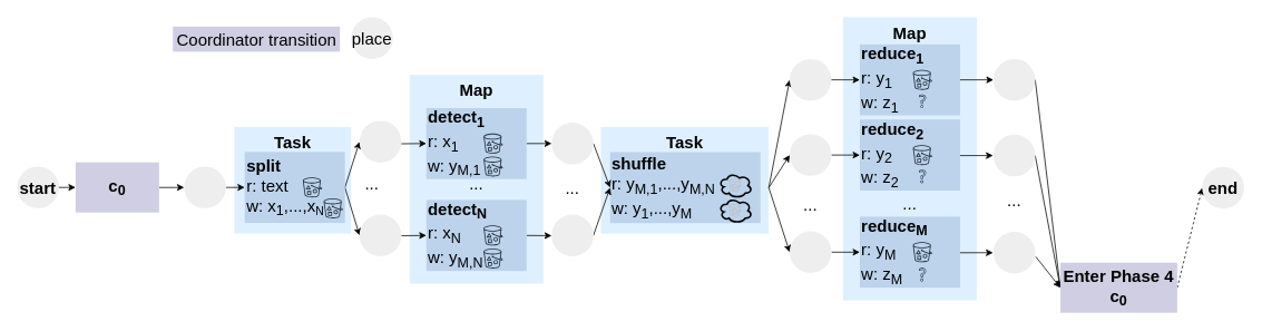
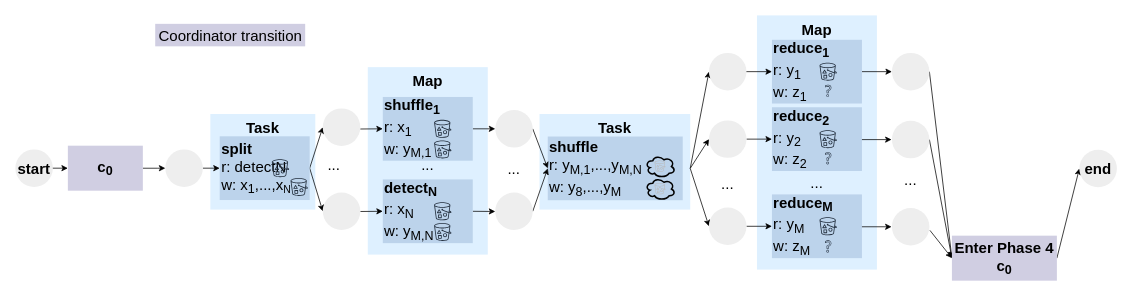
- <mxCell id="77" value="&lt;span style=&quot;font-weight: normal&quot;&gt;place&lt;/span&gt;" style="ellipse;whiteSpace=wrap;html=1;aspect=fixed;fontSize=20;fontStyle=1;fillColor=#eeeeee;strokeColor=none;" parent="1" vertex="1"><mxGeometry x="420" y="20" width="50" height="50" as="geometry" /></mxCell>
- <mxCell id="16" value="&lt;b&gt;detect&lt;sub&gt;1&lt;/sub&gt;&lt;br&gt;&lt;/b&gt;r: x&lt;sub&gt;1&lt;/sub&gt;&lt;br&gt;w: y&lt;sub&gt;M,1&lt;/sub&gt;" style="rounded=0;whiteSpace=wrap;html=1;fontSize=20;align=left;fillColor=#BCD3EB;strokeColor=none;" parent="1" vertex="1"><mxGeometry x="510" y="128.75" width="120" height="85" as="geometry" /></mxCell>
+ <mxCell id="16" value="&lt;b&gt;shuffle&lt;sub&gt;1&lt;/sub&gt;&lt;br&gt;&lt;/b&gt;r: x&lt;sub&gt;1&lt;/sub&gt;&lt;br&gt;w: y&lt;sub&gt;M,1&lt;/sub&gt;" style="rounded=0;whiteSpace=wrap;html=1;fontSize=20;align=left;fillColor=#BCD3EB;strokeColor=none;" parent="1" vertex="1"><mxGeometry x="510" y="128.75" width="120" height="85" as="geometry" /></mxCell>
- <mxCell id="11" value="&lt;b&gt;split&lt;br&gt;&lt;/b&gt;r: text&lt;br&gt;w: x&lt;sub&gt;1&lt;/sub&gt;,...,x&lt;span style=&quot;font-size: 16.667px&quot;&gt;&lt;sub&gt;N&lt;/sub&gt;&lt;/span&gt;" style="rounded=0;whiteSpace=wrap;html=1;fontSize=20;align=left;fillColor=#BCD3EB;strokeColor=none;" parent="1" vertex="1"><mxGeometry x="292.5" y="181.25" width="120" height="85" as="geometry" /></mxCell>
+ <mxCell id="11" value="&lt;b&gt;split&lt;br&gt;&lt;/b&gt;r: detectN&lt;br&gt;w: x&lt;sub&gt;1&lt;/sub&gt;,...,x&lt;span style=&quot;font-size: 16.667px&quot;&gt;&lt;sub&gt;N&lt;/sub&gt;&lt;/span&gt;" style="rounded=0;whiteSpace=wrap;html=1;fontSize=20;align=left;fillColor=#BCD3EB;strokeColor=none;" parent="1" vertex="1"><mxGeometry x="292.5" y="181.25" width="120" height="85" as="geometry" /></mxCell>
- <mxCell id="23" value="&lt;b&gt;shuffle&lt;br&gt;&lt;/b&gt;r: y&lt;sub&gt;M,1&lt;/sub&gt;,...,y&lt;sub&gt;M,N&lt;/sub&gt;&lt;br&gt;w: y&lt;sub&gt;1&lt;/sub&gt;,...,y&lt;sub&gt;M&lt;/sub&gt;" style="rounded=0;whiteSpace=wrap;html=1;fontSize=20;align=left;fillColor=#BCD3EB;strokeColor=none;" parent="1" vertex="1"><mxGeometry x="730" y="181.5" width="180" height="85" as="geometry" /></mxCell>
+ <mxCell id="23" value="&lt;b&gt;shuffle&lt;br&gt;&lt;/b&gt;r: y&lt;sub&gt;M,1&lt;/sub&gt;,...,y&lt;sub&gt;M,N&lt;/sub&gt;&lt;br&gt;w: y&lt;sub&gt;8&lt;/sub&gt;,...,y&lt;sub&gt;M&lt;/sub&gt;" style="rounded=0;whiteSpace=wrap;html=1;fontSize=20;align=left;fillColor=#BCD3EB;strokeColor=none;" parent="1" vertex="1"><mxGeometry x="730" y="181.5" width="180" height="85" as="geometry" /></mxCell>
- <mxCell id="57" style="edgeStyle=none;rounded=0;orthogonalLoop=1;jettySize=auto;html=1;exitX=1;exitY=0.5;exitDx=0;exitDy=0;entryX=0;entryY=0.5;entryDx=0;entryDy=0;dashed=1;" parent="1" source="58" target="72" edge="1"><mxGeometry relative="1" as="geometry"><mxPoint x="1449" y="223.75" as="targetPoint" /></mxGeometry></mxCell>
+ <mxCell id="57" style="edgeStyle=none;rounded=0;orthogonalLoop=1;jettySize=auto;html=1;exitX=1;exitY=0.5;exitDx=0;exitDy=0;entryX=0;entryY=0.5;entryDx=0;entryDy=0;" parent="1" source="58" target="72" edge="1"><mxGeometry relative="1" as="geometry"><mxPoint x="1449" y="223.75" as="targetPoint" /></mxGeometry></mxCell>
